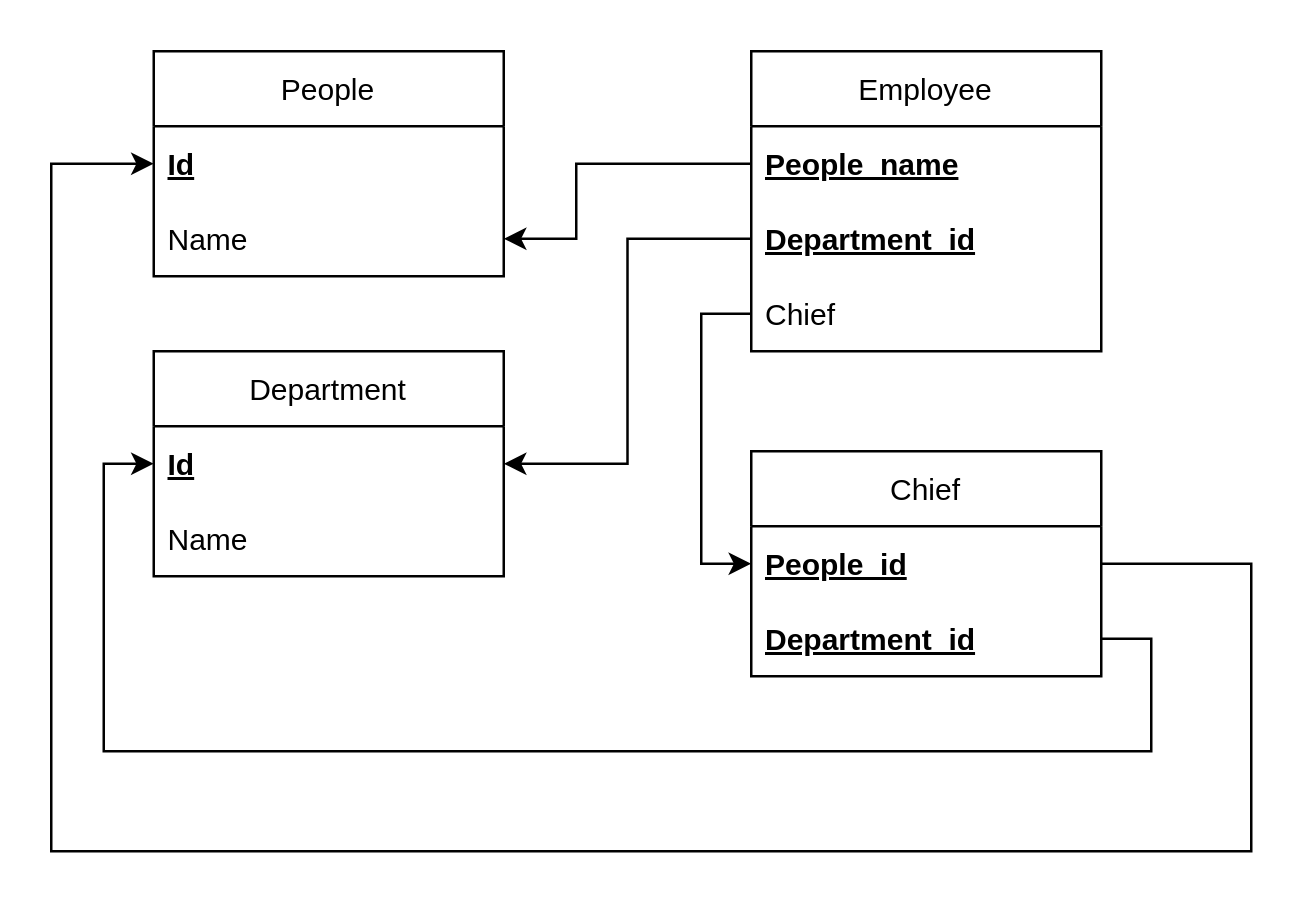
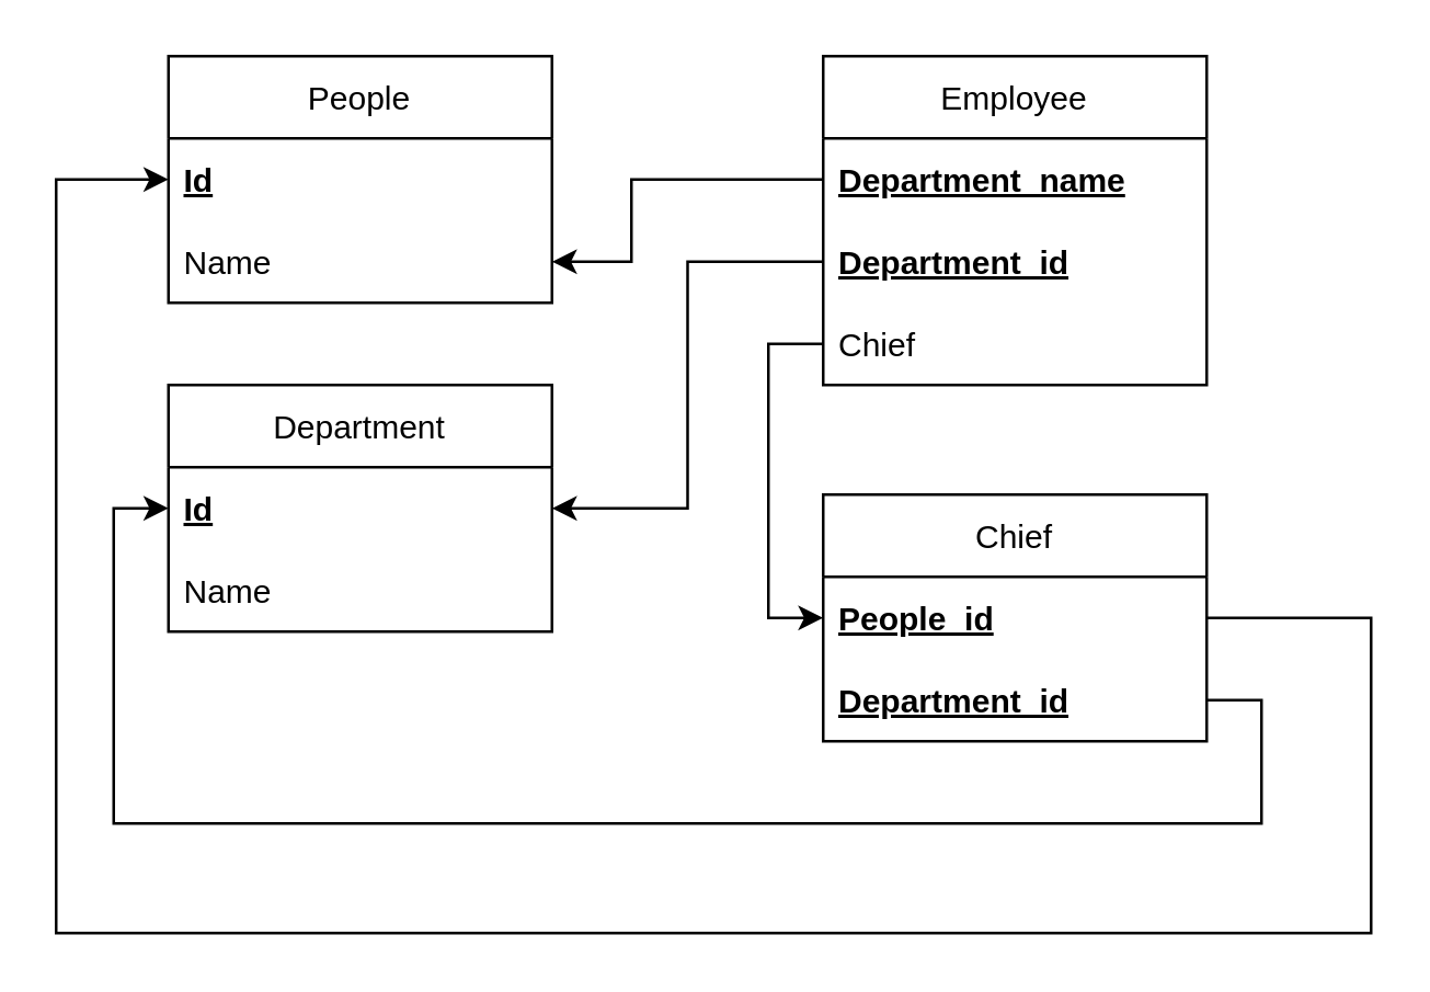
- <mxCell id="12" value="People_name" style="text;strokeColor=none;fillColor=none;align=left;verticalAlign=middle;spacingLeft=4;spacingRight=4;overflow=hidden;points=[[0,0.5],[1,0.5]];portConstraint=eastwest;rotatable=0;fontStyle=5" vertex="1" parent="11"><mxGeometry y="30" width="140" height="30" as="geometry" /></mxCell>
+ <mxCell id="12" value="Department_name" style="text;strokeColor=none;fillColor=none;align=left;verticalAlign=middle;spacingLeft=4;spacingRight=4;overflow=hidden;points=[[0,0.5],[1,0.5]];portConstraint=eastwest;rotatable=0;fontStyle=5" vertex="1" parent="11"><mxGeometry y="30" width="140" height="30" as="geometry" /></mxCell>
